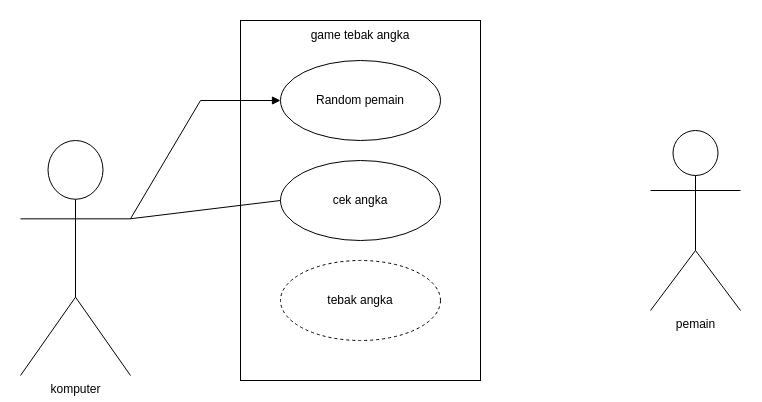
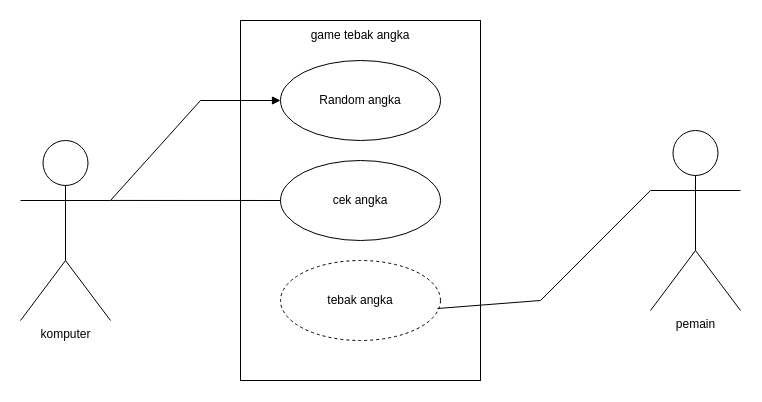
- <mxCell id="3" value="Random pemain" style="ellipse;whiteSpace=wrap;html=1;" vertex="1" parent="1"><mxGeometry x="280" y="60" width="160" height="80" as="geometry" /></mxCell>
+ <mxCell id="3" value="Random angka" style="ellipse;whiteSpace=wrap;html=1;" vertex="1" parent="1"><mxGeometry x="280" y="60" width="160" height="80" as="geometry" /></mxCell>
- <mxCell id="8" value="komputer" style="shape=umlActor;verticalLabelPosition=bottom;verticalAlign=top;html=1;outlineConnect=0;" vertex="1" parent="1"><mxGeometry x="20" y="140" width="110" height="235" as="geometry" /></mxCell>
+ <mxCell id="8" value="komputer" style="shape=umlActor;verticalLabelPosition=bottom;verticalAlign=top;html=1;outlineConnect=0;" vertex="1" parent="1"><mxGeometry x="20" y="140" width="90" height="180" as="geometry" /></mxCell>
+ <mxCell id="7" value="" style="endArrow=none;html=1;rounded=0;exitX=0.981;exitY=0.6;exitDx=0;exitDy=0;exitPerimeter=0;entryX=0;entryY=0.333;entryDx=0;entryDy=0;entryPerimeter=0;" edge="1" parent="1" source="5" target="6"><mxGeometry width="50" height="50" relative="1" as="geometry"><mxPoint x="530" y="310" as="sourcePoint" /><mxPoint x="640" y="200" as="targetPoint" /><Array as="points"><mxPoint x="540" y="300" /></Array></mxGeometry></mxCell>
